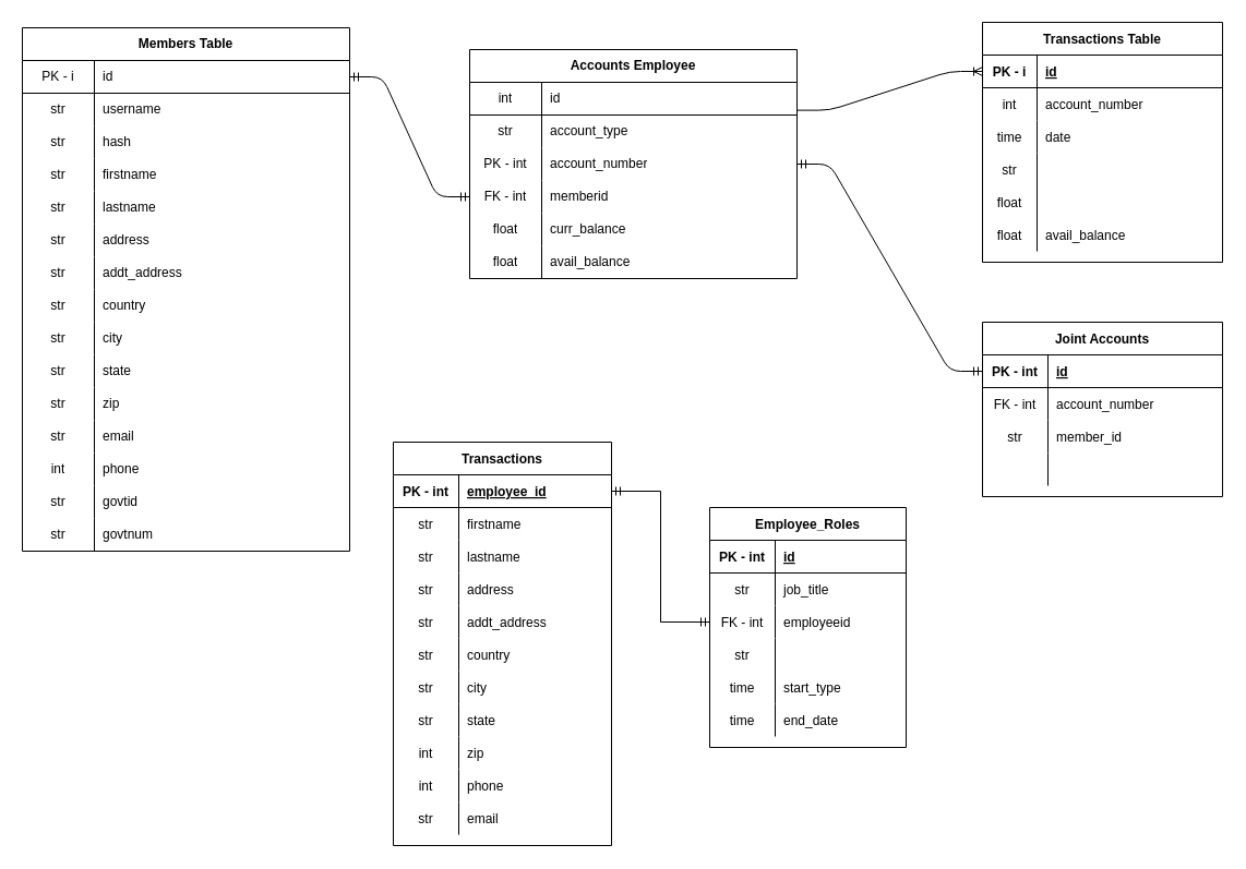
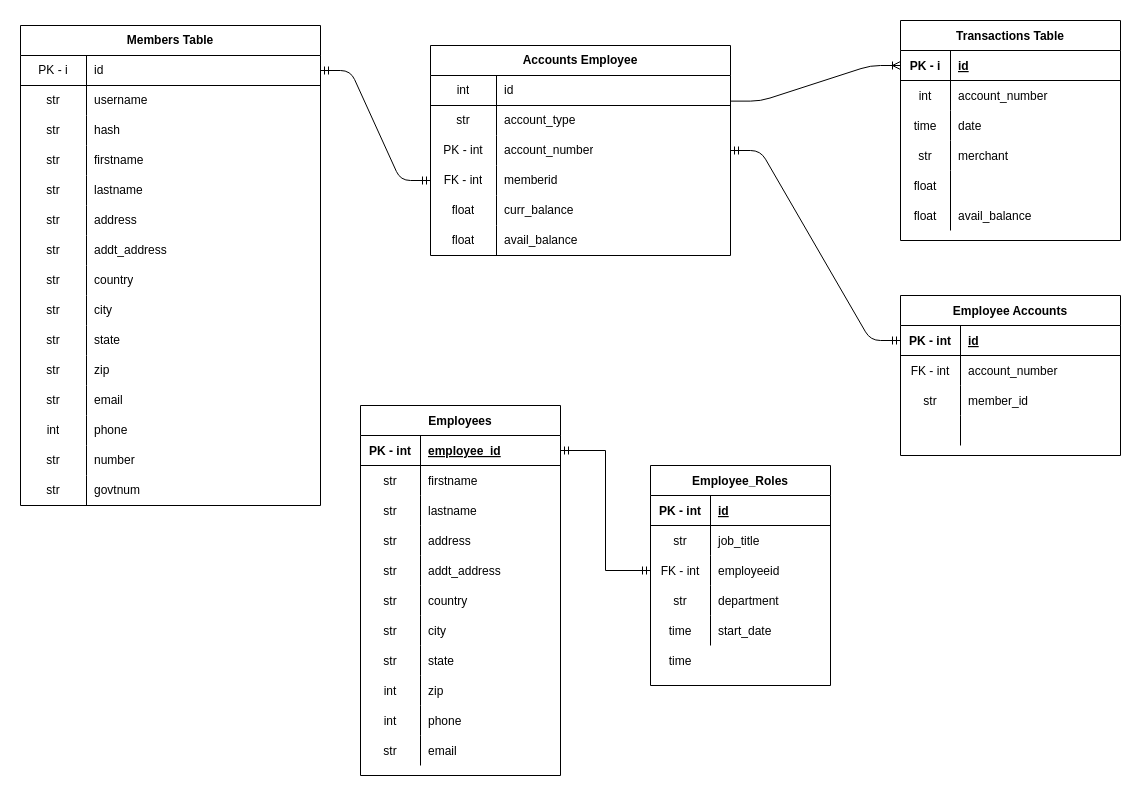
+ <mxCell id="80" value="merchant" style="shape=partialRectangle;connectable=0;fillColor=none;top=0;left=0;bottom=0;right=0;align=left;spacingLeft=6;overflow=hidden;" parent="78" vertex="1"><mxGeometry x="50" width="170" height="30" as="geometry" /></mxCell>
- <mxCell id="87" value="Joint Accounts" style="shape=table;startSize=30;container=1;collapsible=1;childLayout=tableLayout;fixedRows=1;rowLines=0;fontStyle=1;align=center;resizeLast=1;" parent="1" vertex="1"><mxGeometry x="900" y="295" width="220" height="160" as="geometry" /></mxCell>
+ <mxCell id="87" value="Employee Accounts" style="shape=table;startSize=30;container=1;collapsible=1;childLayout=tableLayout;fixedRows=1;rowLines=0;fontStyle=1;align=center;resizeLast=1;" parent="1" vertex="1"><mxGeometry x="900" y="295" width="220" height="160" as="geometry" /></mxCell>
- <mxCell id="101" value="Transactions" style="shape=table;startSize=30;container=1;collapsible=1;childLayout=tableLayout;fixedRows=1;rowLines=0;fontStyle=1;align=center;resizeLast=1;" parent="1" vertex="1"><mxGeometry x="360" y="405" width="200" height="370" as="geometry" /></mxCell>
+ <mxCell id="101" value="Employees" style="shape=table;startSize=30;container=1;collapsible=1;childLayout=tableLayout;fixedRows=1;rowLines=0;fontStyle=1;align=center;resizeLast=1;" parent="1" vertex="1"><mxGeometry x="360" y="405" width="200" height="370" as="geometry" /></mxCell>
- <mxCell id="44" value="govtid" style="shape=partialRectangle;html=1;whiteSpace=wrap;connectable=0;fillColor=none;top=0;left=0;bottom=0;right=0;align=left;spacingLeft=6;overflow=hidden;" parent="42" vertex="1"><mxGeometry x="66" width="234" height="30" as="geometry" /></mxCell>
+ <mxCell id="44" value="number" style="shape=partialRectangle;html=1;whiteSpace=wrap;connectable=0;fillColor=none;top=0;left=0;bottom=0;right=0;align=left;spacingLeft=6;overflow=hidden;" parent="42" vertex="1"><mxGeometry x="66" width="234" height="30" as="geometry" /></mxCell>
+ <mxCell id="147" value="department" style="shape=partialRectangle;connectable=0;fillColor=none;top=0;left=0;bottom=0;right=0;align=left;spacingLeft=6;overflow=hidden;" parent="145" vertex="1"><mxGeometry x="60" width="120" height="30" as="geometry" /></mxCell>
- <mxCell id="150" value="start_type" style="shape=partialRectangle;connectable=0;fillColor=none;top=0;left=0;bottom=0;right=0;align=left;spacingLeft=6;overflow=hidden;" parent="148" vertex="1"><mxGeometry x="60" width="120" height="30" as="geometry" /></mxCell>
+ <mxCell id="150" value="start_date" style="shape=partialRectangle;connectable=0;fillColor=none;top=0;left=0;bottom=0;right=0;align=left;spacingLeft=6;overflow=hidden;" parent="148" vertex="1"><mxGeometry x="60" width="120" height="30" as="geometry" /></mxCell>
- <mxCell id="153" value="end_date" style="shape=partialRectangle;connectable=0;fillColor=none;top=0;left=0;bottom=0;right=0;align=left;spacingLeft=6;overflow=hidden;" parent="151" vertex="1"><mxGeometry x="60" width="120" height="30" as="geometry" /></mxCell>
